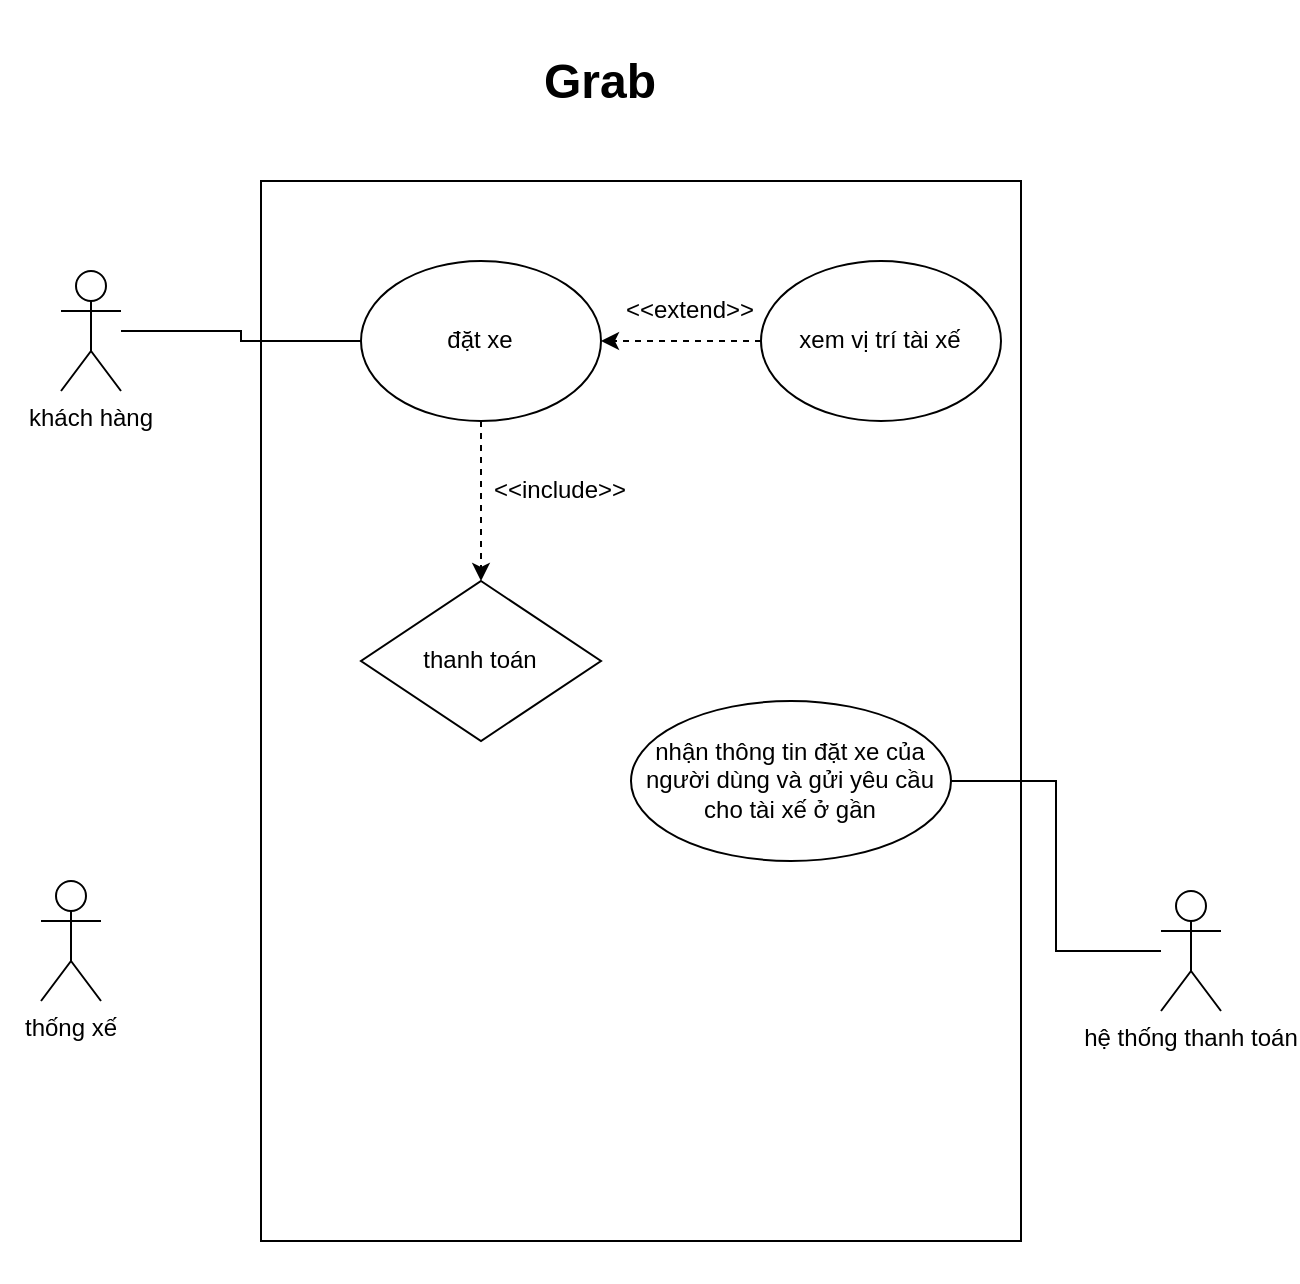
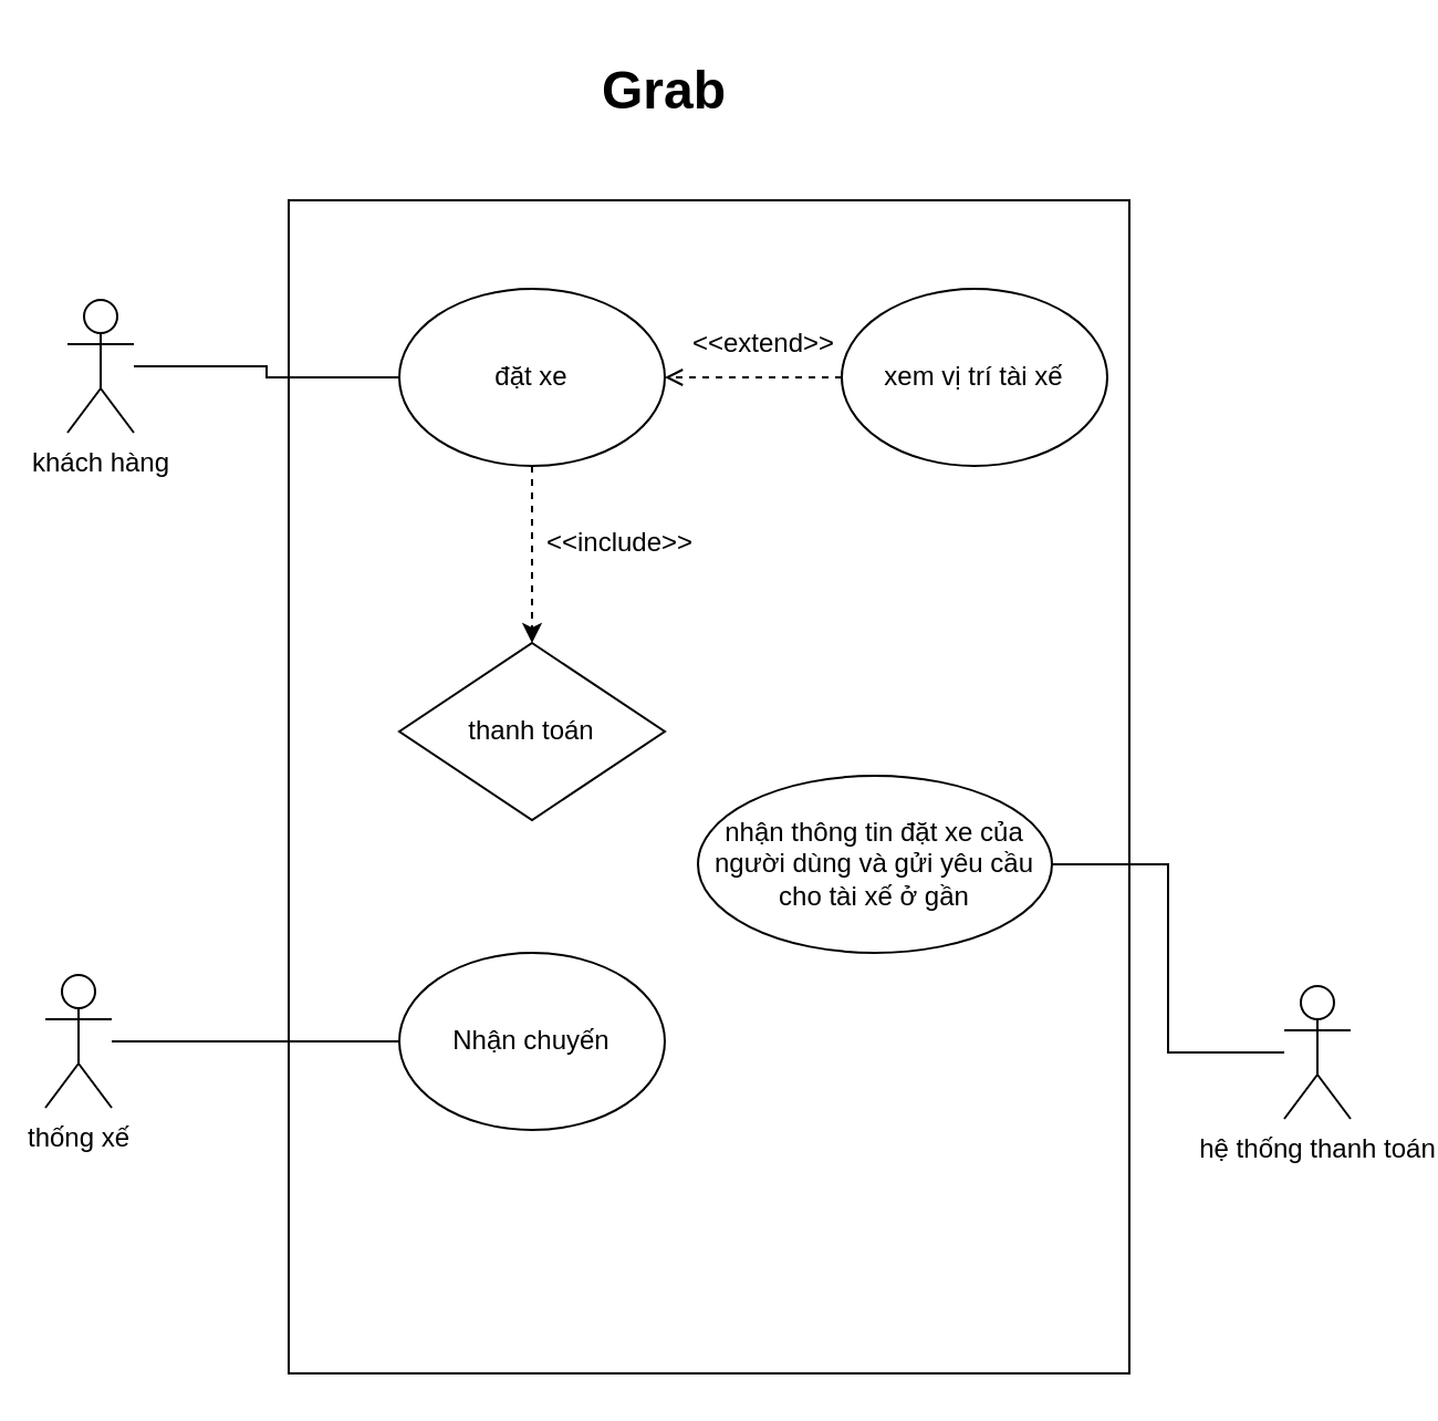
- <mxCell id="9" style="edgeStyle=orthogonalEdgeStyle;rounded=0;orthogonalLoop=1;jettySize=auto;html=1;entryX=1;entryY=0.5;entryDx=0;entryDy=0;dashed=1;" edge="1" parent="1" source="10" target="12"><mxGeometry relative="1" as="geometry" /></mxCell>
+ <mxCell id="9" style="edgeStyle=orthogonalEdgeStyle;rounded=0;orthogonalLoop=1;jettySize=auto;html=1;entryX=1;entryY=0.5;entryDx=0;entryDy=0;dashed=1;endArrow=open;" edge="1" parent="1" source="10" target="12"><mxGeometry relative="1" as="geometry" /></mxCell>
+ <mxCell id="5" style="edgeStyle=orthogonalEdgeStyle;rounded=0;orthogonalLoop=1;jettySize=auto;html=1;entryX=0;entryY=0.5;entryDx=0;entryDy=0;endArrow=none;endFill=0;" edge="1" parent="1" source="6" target="17"><mxGeometry relative="1" as="geometry" /></mxCell>
+ <mxCell id="17" value="Nhận chuyến" style="ellipse;whiteSpace=wrap;html=1;" vertex="1" parent="1"><mxGeometry x="180" y="430" width="120" height="80" as="geometry" /></mxCell>
